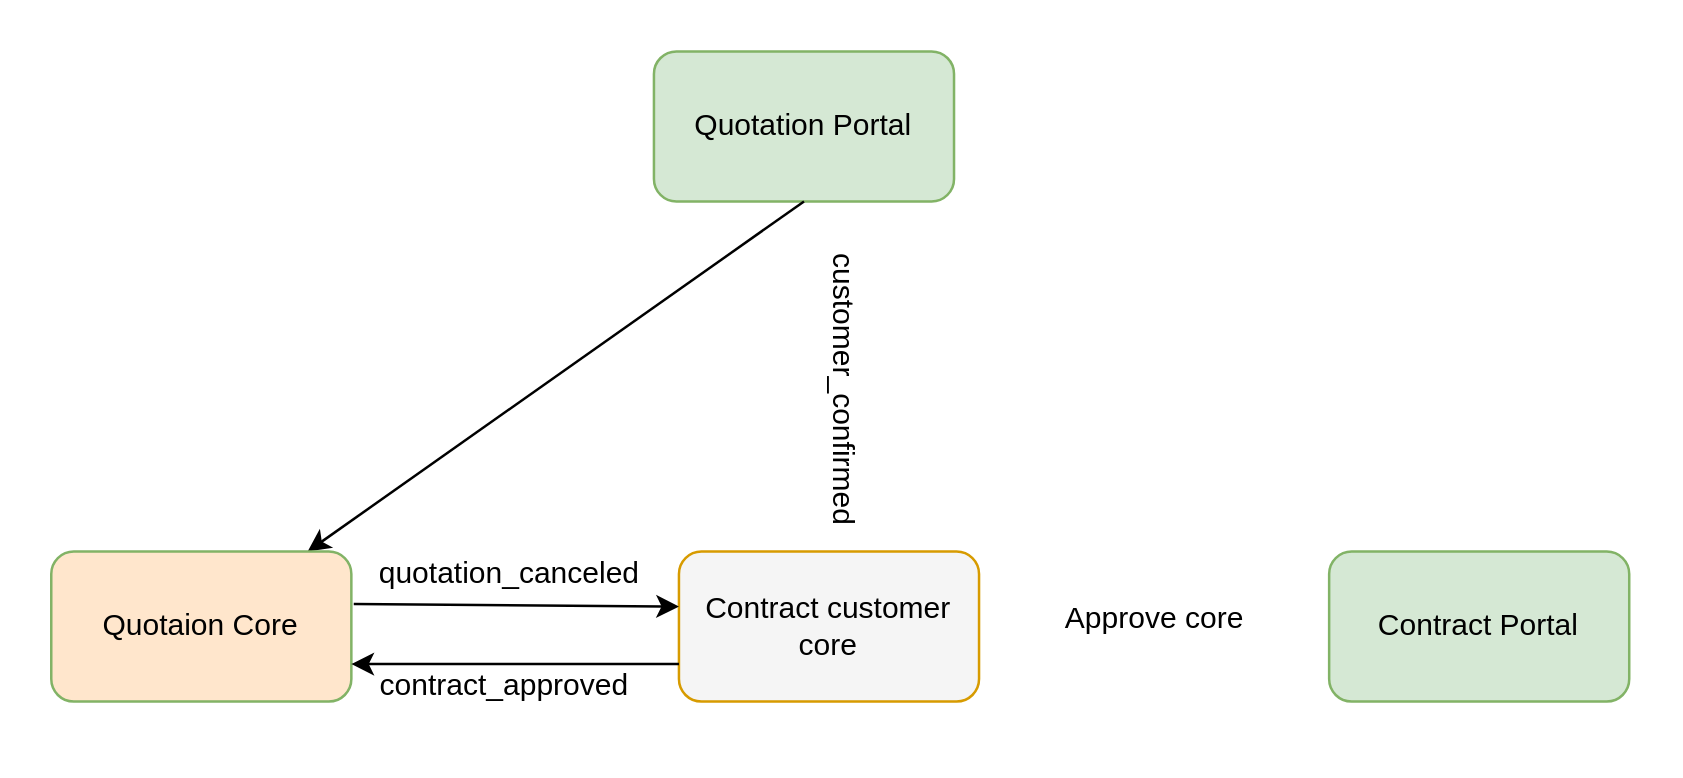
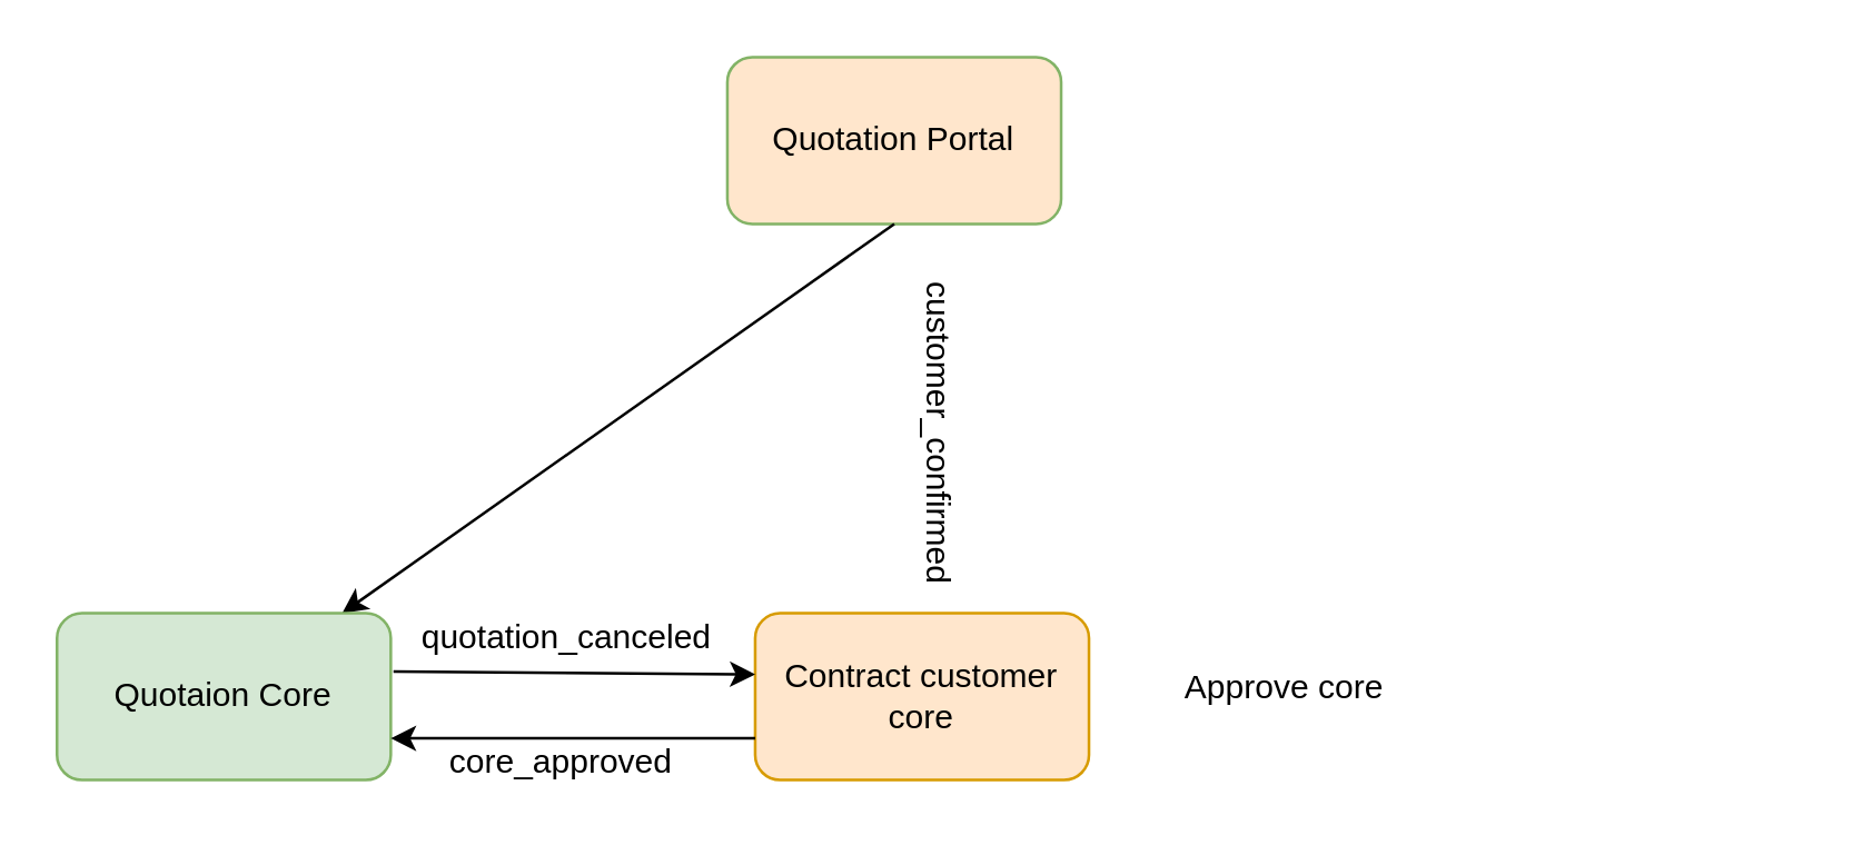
- <mxCell id="2" value="Quotation Portal" style="rounded=1;whiteSpace=wrap;html=1;fillColor=#d5e8d4;strokeColor=#82b366;" parent="1" vertex="1"><mxGeometry x="261" y="20" width="120" height="60" as="geometry" /></mxCell>
+ <mxCell id="2" value="Quotation Portal" style="rounded=1;whiteSpace=wrap;html=1;fillColor=#ffe6cc;strokeColor=#82b366;" parent="1" vertex="1"><mxGeometry x="261" y="20" width="120" height="60" as="geometry" /></mxCell>
- <mxCell id="8" value="Quotaion Core" style="rounded=1;whiteSpace=wrap;html=1;fillColor=#ffe6cc;strokeColor=#82b366;" parent="1" vertex="1"><mxGeometry x="20" y="220" width="120" height="60" as="geometry" /></mxCell>
+ <mxCell id="8" value="Quotaion Core" style="rounded=1;whiteSpace=wrap;html=1;fillColor=#d5e8d4;strokeColor=#82b366;" parent="1" vertex="1"><mxGeometry x="20" y="220" width="120" height="60" as="geometry" /></mxCell>
- <mxCell id="3" value="Contract customer core" style="rounded=1;whiteSpace=wrap;html=1;fillColor=#f5f5f5;strokeColor=#d79b00;" parent="1" vertex="1"><mxGeometry x="271" y="220" width="120" height="60" as="geometry" /></mxCell>
+ <mxCell id="3" value="Contract customer core" style="rounded=1;whiteSpace=wrap;html=1;fillColor=#ffe6cc;strokeColor=#d79b00;" parent="1" vertex="1"><mxGeometry x="271" y="220" width="120" height="60" as="geometry" /></mxCell>
- <mxCell id="4" value="Contract Portal" style="rounded=1;whiteSpace=wrap;html=1;fillColor=#d5e8d4;strokeColor=#82b366;" parent="1" vertex="1"><mxGeometry x="531" y="220" width="120" height="60" as="geometry" /></mxCell>
- <mxCell id="12" value="contract_approved" style="text;html=1;align=center;verticalAlign=middle;resizable=0;points=[];autosize=1;strokeColor=none;fillColor=none;" parent="1" vertex="1"><mxGeometry x="141" y="259" width="120" height="30" as="geometry" /></mxCell>
+ <mxCell id="12" value="core_approved" style="text;html=1;align=center;verticalAlign=middle;resizable=0;points=[];autosize=1;strokeColor=none;fillColor=none;" parent="1" vertex="1"><mxGeometry x="141" y="259" width="120" height="30" as="geometry" /></mxCell>
